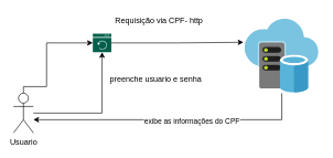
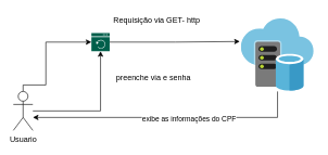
- <mxCell id="5" value="Requisição via CPF- http&lt;br&gt;" style="text;html=1;align=center;verticalAlign=middle;resizable=0;points=[];autosize=1;strokeColor=none;" parent="1" vertex="1"><mxGeometry x="165" y="20" width="150" height="20" as="geometry" /></mxCell>
+ <mxCell id="5" value="Requisição via GET- http&lt;br&gt;" style="text;html=1;align=center;verticalAlign=middle;resizable=0;points=[];autosize=1;strokeColor=none;" parent="1" vertex="1"><mxGeometry x="165" y="20" width="150" height="20" as="geometry" /></mxCell>
- <mxCell id="11" value="preenche usuario e senha&lt;br&gt;" style="text;html=1;align=center;verticalAlign=middle;resizable=0;points=[];autosize=1;strokeColor=none;" parent="1" vertex="1"><mxGeometry x="160" y="110" width="150" height="20" as="geometry" /></mxCell>
+ <mxCell id="11" value="preenche via e senha&lt;br&gt;" style="text;html=1;align=center;verticalAlign=middle;resizable=0;points=[];autosize=1;strokeColor=none;" parent="1" vertex="1"><mxGeometry x="160" y="110" width="150" height="20" as="geometry" /></mxCell>
